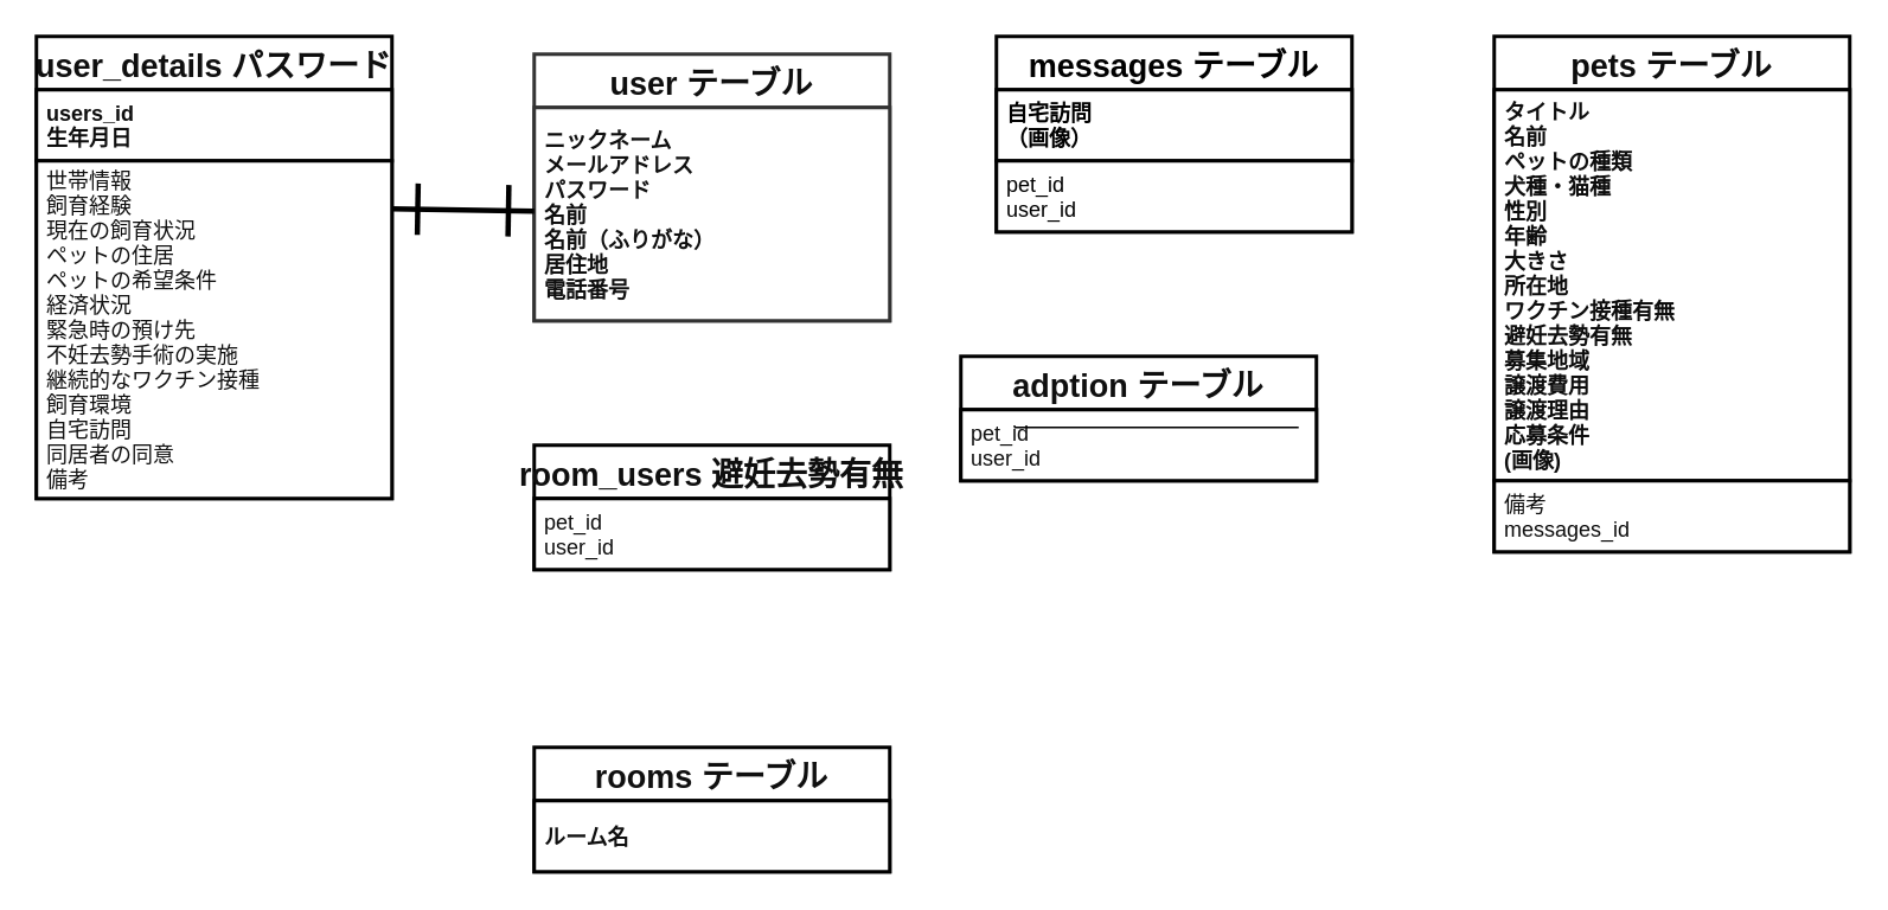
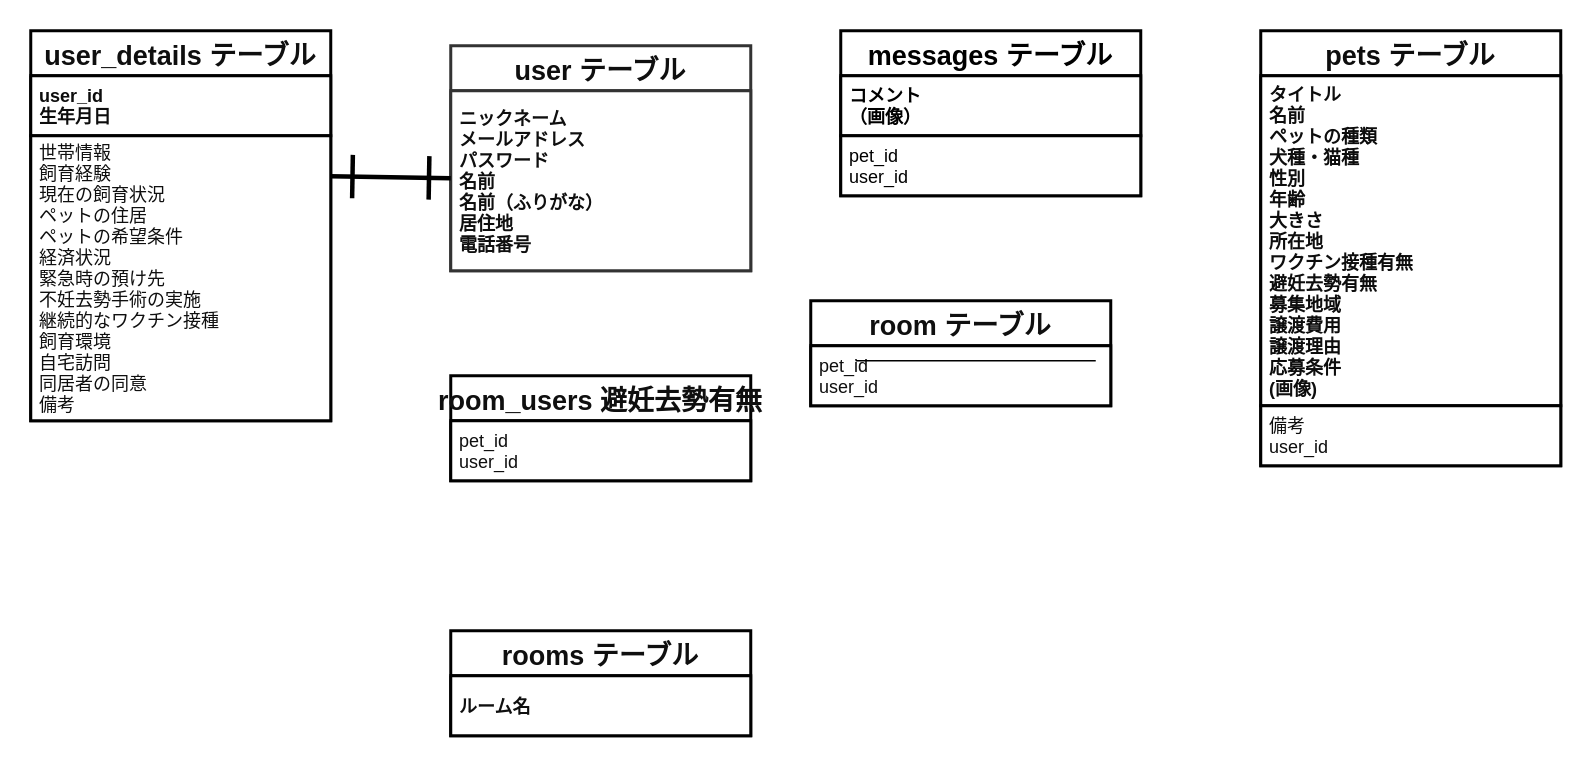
- <mxCell id="10" value="user_details パスワード" style="swimlane;fontStyle=1;childLayout=stackLayout;horizontal=1;startSize=30;horizontalStack=0;resizeParent=1;resizeParentMax=0;resizeLast=0;collapsible=1;marginBottom=0;align=center;fontSize=18;strokeWidth=2;strokeColor=#000000;fontColor=#0F0F0F;fillColor=#FFFFFF;" parent="1" vertex="1"><mxGeometry x="20" y="20" width="200" height="260" as="geometry"><mxRectangle x="40" y="140" width="60" height="30" as="alternateBounds" /></mxGeometry></mxCell>
+ <mxCell id="10" value="user_details テーブル" style="swimlane;fontStyle=1;childLayout=stackLayout;horizontal=1;startSize=30;horizontalStack=0;resizeParent=1;resizeParentMax=0;resizeLast=0;collapsible=1;marginBottom=0;align=center;fontSize=18;strokeWidth=2;strokeColor=#000000;fontColor=#0F0F0F;fillColor=#FFFFFF;" parent="1" vertex="1"><mxGeometry x="20" y="20" width="200" height="260" as="geometry"><mxRectangle x="40" y="140" width="60" height="30" as="alternateBounds" /></mxGeometry></mxCell>
- <mxCell id="11" value="users_id&#10;生年月日" style="text;spacingLeft=4;spacingRight=4;overflow=hidden;rotatable=0;points=[[0,0.5],[1,0.5]];portConstraint=eastwest;fontSize=12;verticalAlign=middle;strokeWidth=2;strokeColor=#000000;fontColor=#0D0D0D;fillColor=#FFFFFF;fontStyle=1" parent="10" vertex="1"><mxGeometry y="30" width="200" height="40" as="geometry" /></mxCell>
+ <mxCell id="11" value="user_id&#10;生年月日" style="text;spacingLeft=4;spacingRight=4;overflow=hidden;rotatable=0;points=[[0,0.5],[1,0.5]];portConstraint=eastwest;fontSize=12;verticalAlign=middle;strokeWidth=2;strokeColor=#000000;fontColor=#0D0D0D;fillColor=#FFFFFF;fontStyle=1" parent="10" vertex="1"><mxGeometry y="30" width="200" height="40" as="geometry" /></mxCell>
- <mxCell id="8" value="自宅訪問&#10;（画像）" style="text;spacingLeft=4;spacingRight=4;overflow=hidden;rotatable=0;points=[[0,0.5],[1,0.5]];portConstraint=eastwest;fontSize=12;verticalAlign=middle;fontStyle=1;strokeWidth=2;strokeColor=#000000;fillColor=#FFFFFF;fontColor=#000000;" parent="7" vertex="1"><mxGeometry y="30" width="200" height="40" as="geometry" /></mxCell>
+ <mxCell id="8" value="コメント&#10;（画像）" style="text;spacingLeft=4;spacingRight=4;overflow=hidden;rotatable=0;points=[[0,0.5],[1,0.5]];portConstraint=eastwest;fontSize=12;verticalAlign=middle;fontStyle=1;strokeWidth=2;strokeColor=#000000;fillColor=#FFFFFF;fontColor=#000000;" parent="7" vertex="1"><mxGeometry y="30" width="200" height="40" as="geometry" /></mxCell>
- <mxCell id="17" value="adption テーブル" style="swimlane;fontStyle=1;childLayout=stackLayout;horizontal=1;startSize=30;horizontalStack=0;resizeParent=1;resizeParentMax=0;resizeLast=0;collapsible=1;marginBottom=0;align=center;fontSize=18;strokeWidth=2;strokeColor=#000000;fontColor=#0F0F0F;fillColor=#FFFFFF;" parent="1" vertex="1"><mxGeometry x="540" y="200" width="200" height="70" as="geometry"><mxRectangle x="40" y="140" width="60" height="30" as="alternateBounds" /></mxGeometry></mxCell>
+ <mxCell id="17" value="room テーブル" style="swimlane;fontStyle=1;childLayout=stackLayout;horizontal=1;startSize=30;horizontalStack=0;resizeParent=1;resizeParentMax=0;resizeLast=0;collapsible=1;marginBottom=0;align=center;fontSize=18;strokeWidth=2;strokeColor=#000000;fontColor=#0F0F0F;fillColor=#FFFFFF;" parent="1" vertex="1"><mxGeometry x="540" y="200" width="200" height="70" as="geometry"><mxRectangle x="40" y="140" width="60" height="30" as="alternateBounds" /></mxGeometry></mxCell>
- <mxCell id="6" value="備考&#10;messages_id" style="text;spacingLeft=4;spacingRight=4;overflow=hidden;rotatable=0;points=[[0,0.5],[1,0.5]];portConstraint=eastwest;fontSize=12;verticalAlign=middle;strokeWidth=2;strokeColor=#000000;fontColor=#0D0D0D;fillColor=#FFFFFF;" parent="4" vertex="1"><mxGeometry y="250" width="200" height="40" as="geometry" /></mxCell>
+ <mxCell id="6" value="備考&#10;user_id" style="text;spacingLeft=4;spacingRight=4;overflow=hidden;rotatable=0;points=[[0,0.5],[1,0.5]];portConstraint=eastwest;fontSize=12;verticalAlign=middle;strokeWidth=2;strokeColor=#000000;fontColor=#0D0D0D;fillColor=#FFFFFF;" parent="4" vertex="1"><mxGeometry y="250" width="200" height="40" as="geometry" /></mxCell>
